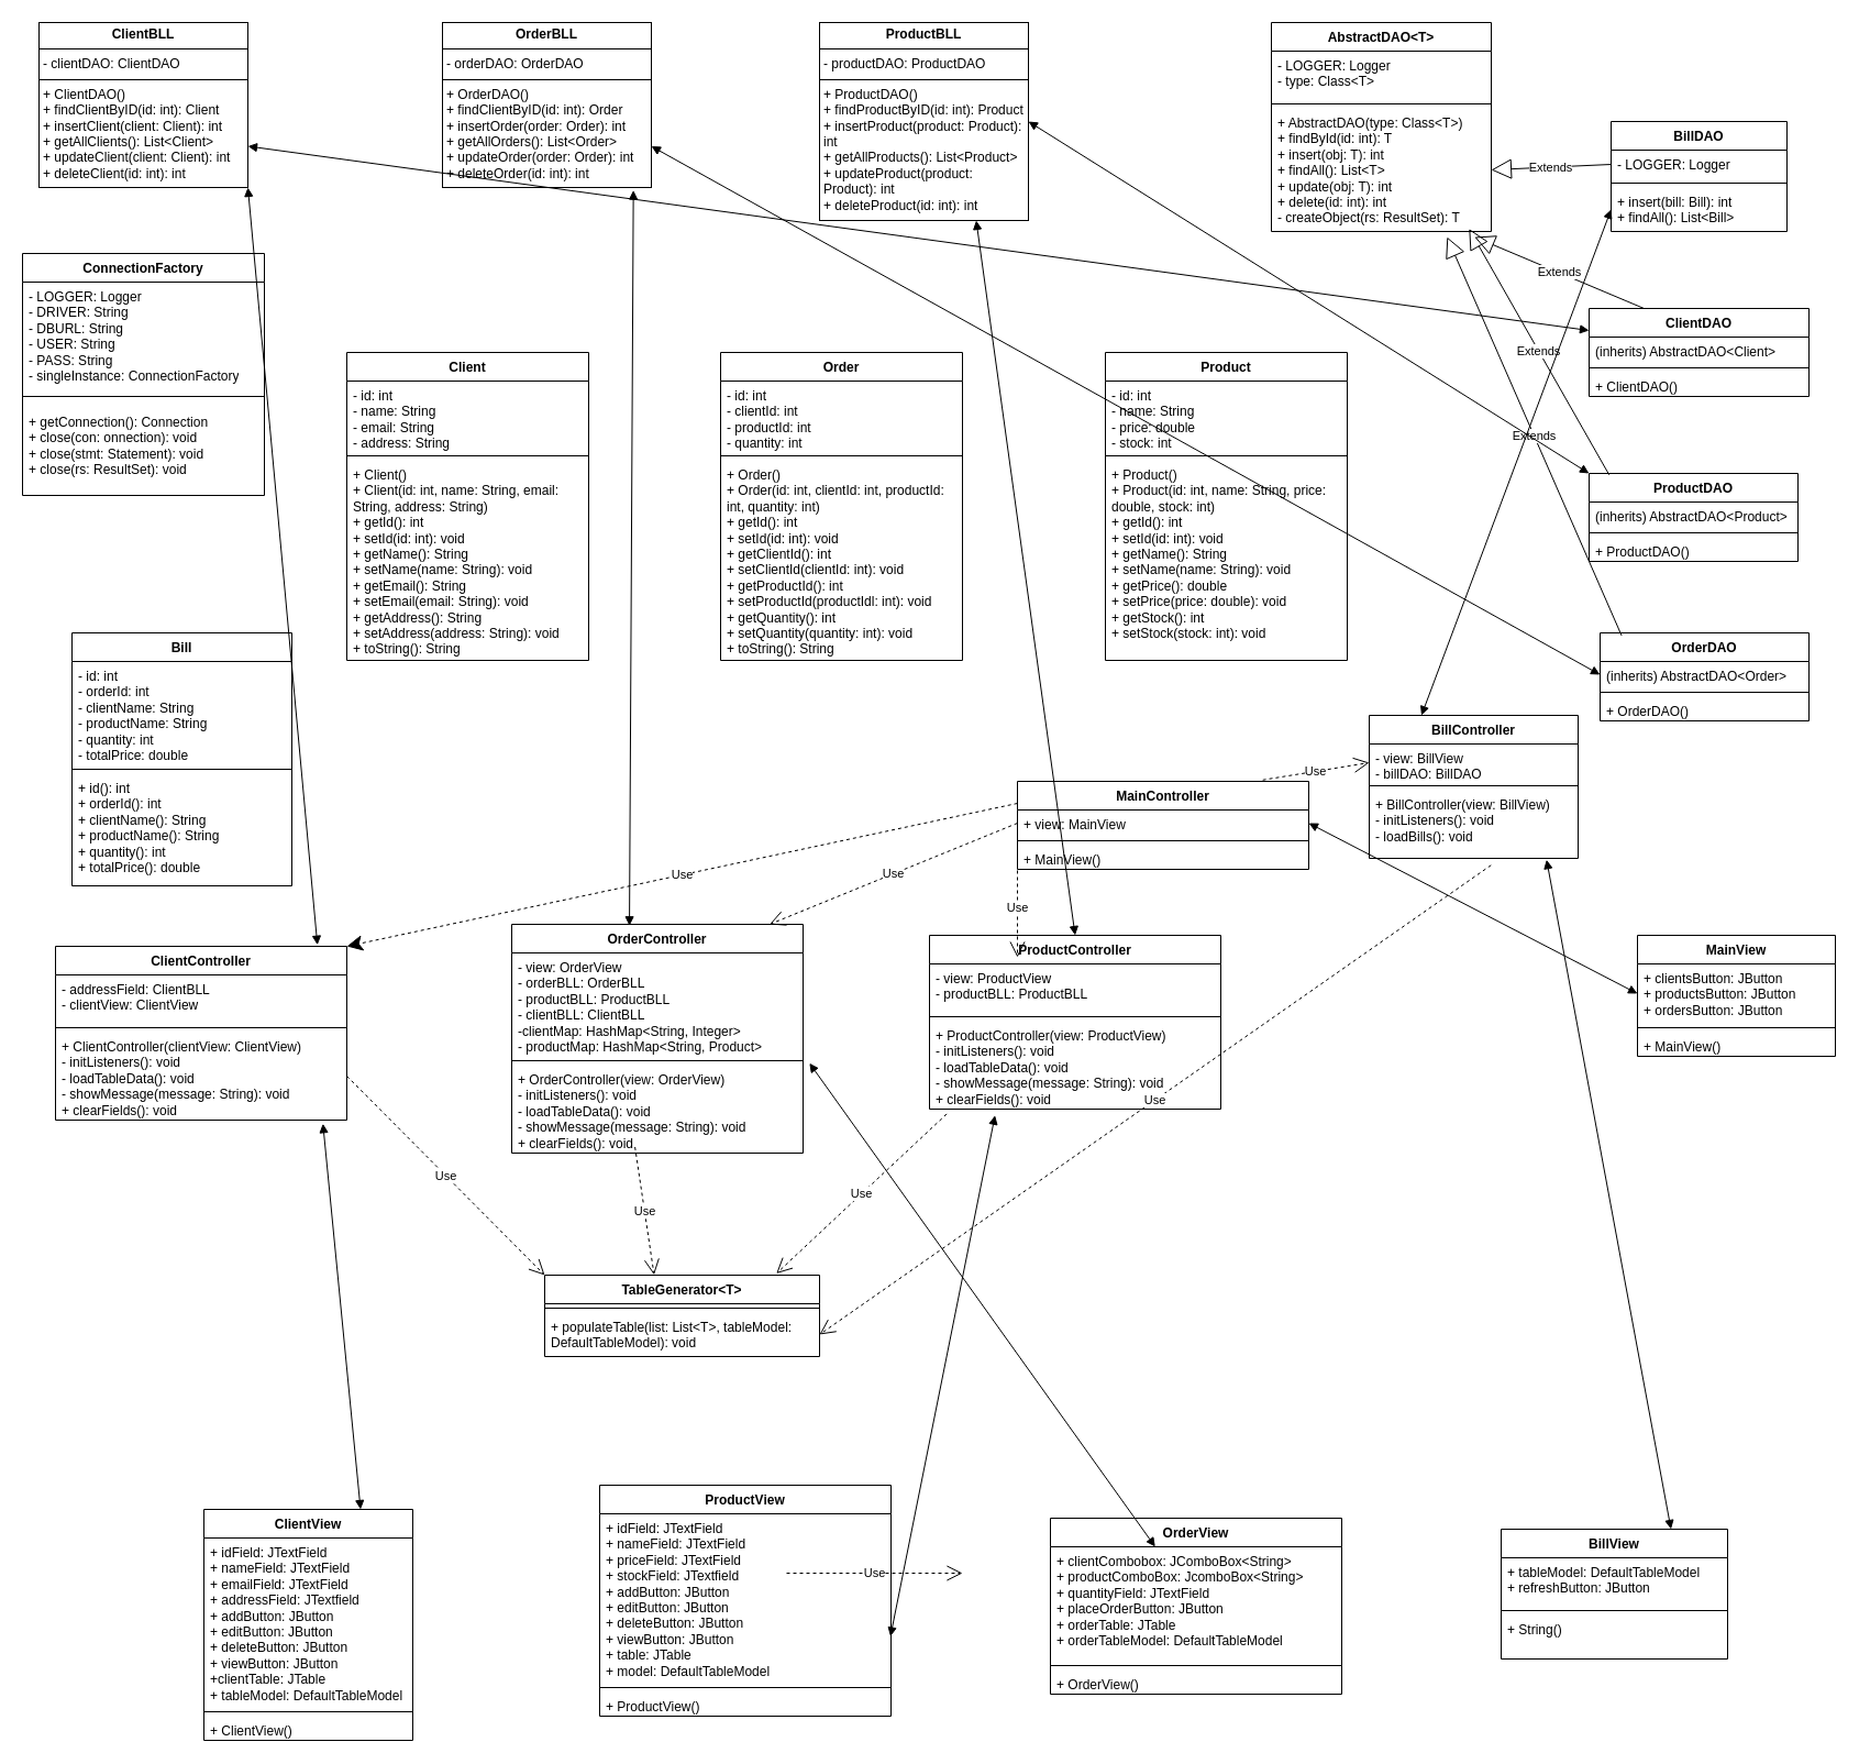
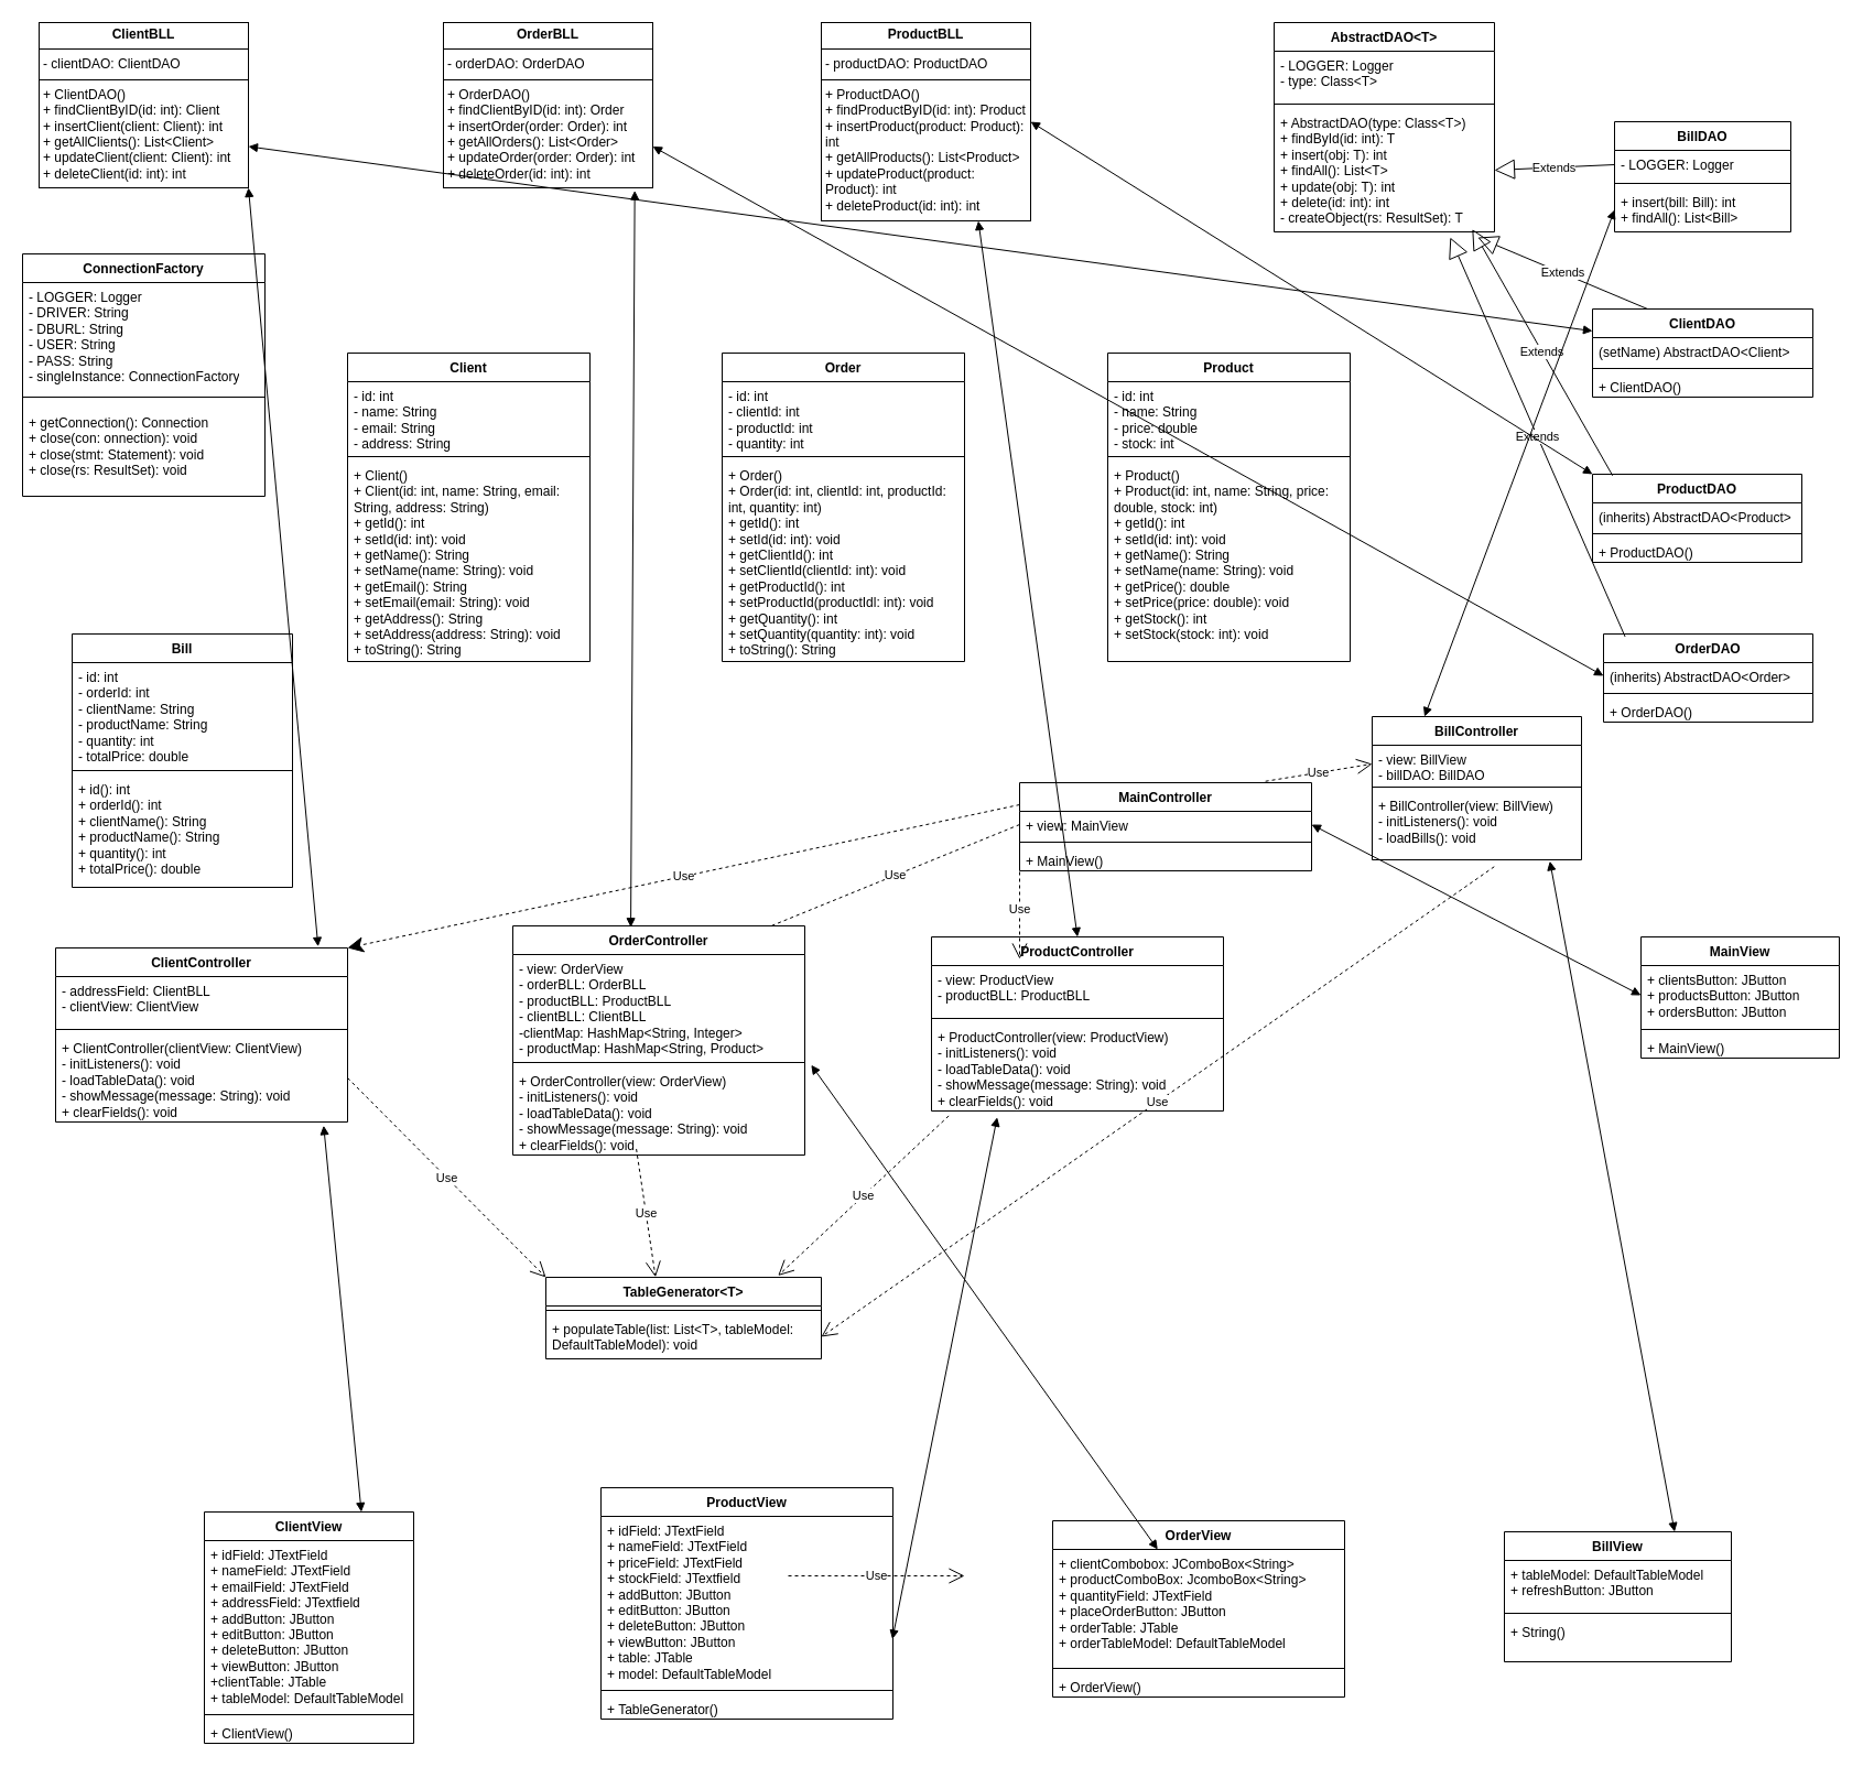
- <mxCell id="62" value="(inherits) AbstractDAO&amp;lt;Client&amp;gt;" style="text;strokeColor=none;fillColor=none;align=left;verticalAlign=top;spacingLeft=4;spacingRight=4;overflow=hidden;rotatable=0;points=[[0,0.5],[1,0.5]];portConstraint=eastwest;whiteSpace=wrap;html=1;" parent="61" vertex="1"><mxGeometry y="26" width="200" height="24" as="geometry" /></mxCell>
+ <mxCell id="62" value="(setName) AbstractDAO&amp;lt;Client&amp;gt;" style="text;strokeColor=none;fillColor=none;align=left;verticalAlign=top;spacingLeft=4;spacingRight=4;overflow=hidden;rotatable=0;points=[[0,0.5],[1,0.5]];portConstraint=eastwest;whiteSpace=wrap;html=1;" parent="61" vertex="1"><mxGeometry y="26" width="200" height="24" as="geometry" /></mxCell>
- <mxCell id="106" value="Use" style="endArrow=open;endSize=12;dashed=1;html=1;rounded=0;exitX=0;exitY=0.5;exitDx=0;exitDy=0;entryX=0.885;entryY=0;entryDx=0;entryDy=0;entryPerimeter=0;" edge="1" parent="1" source="58" target="33"><mxGeometry width="160" relative="1" as="geometry"><mxPoint x="765" y="870" as="sourcePoint" /><mxPoint x="925" y="870" as="targetPoint" /></mxGeometry></mxCell>
+ <mxCell id="106" value="Use" style="endArrow=none;endSize=12;dashed=1;html=1;rounded=0;exitX=0;exitY=0.5;exitDx=0;exitDy=0;entryX=0.885;entryY=0;entryDx=0;entryDy=0;entryPerimeter=0;" edge="1" parent="1" source="58" target="33"><mxGeometry width="160" relative="1" as="geometry"><mxPoint x="765" y="870" as="sourcePoint" /><mxPoint x="925" y="870" as="targetPoint" /></mxGeometry></mxCell>
- <mxCell id="48" value="+ ProductView()" style="text;strokeColor=none;fillColor=none;align=left;verticalAlign=top;spacingLeft=4;spacingRight=4;overflow=hidden;rotatable=0;points=[[0,0.5],[1,0.5]];portConstraint=eastwest;whiteSpace=wrap;html=1;" parent="45" vertex="1"><mxGeometry y="188" width="265" height="22" as="geometry" /></mxCell>
+ <mxCell id="48" value="+ TableGenerator()" style="text;strokeColor=none;fillColor=none;align=left;verticalAlign=top;spacingLeft=4;spacingRight=4;overflow=hidden;rotatable=0;points=[[0,0.5],[1,0.5]];portConstraint=eastwest;whiteSpace=wrap;html=1;" parent="45" vertex="1"><mxGeometry y="188" width="265" height="22" as="geometry" /></mxCell>
